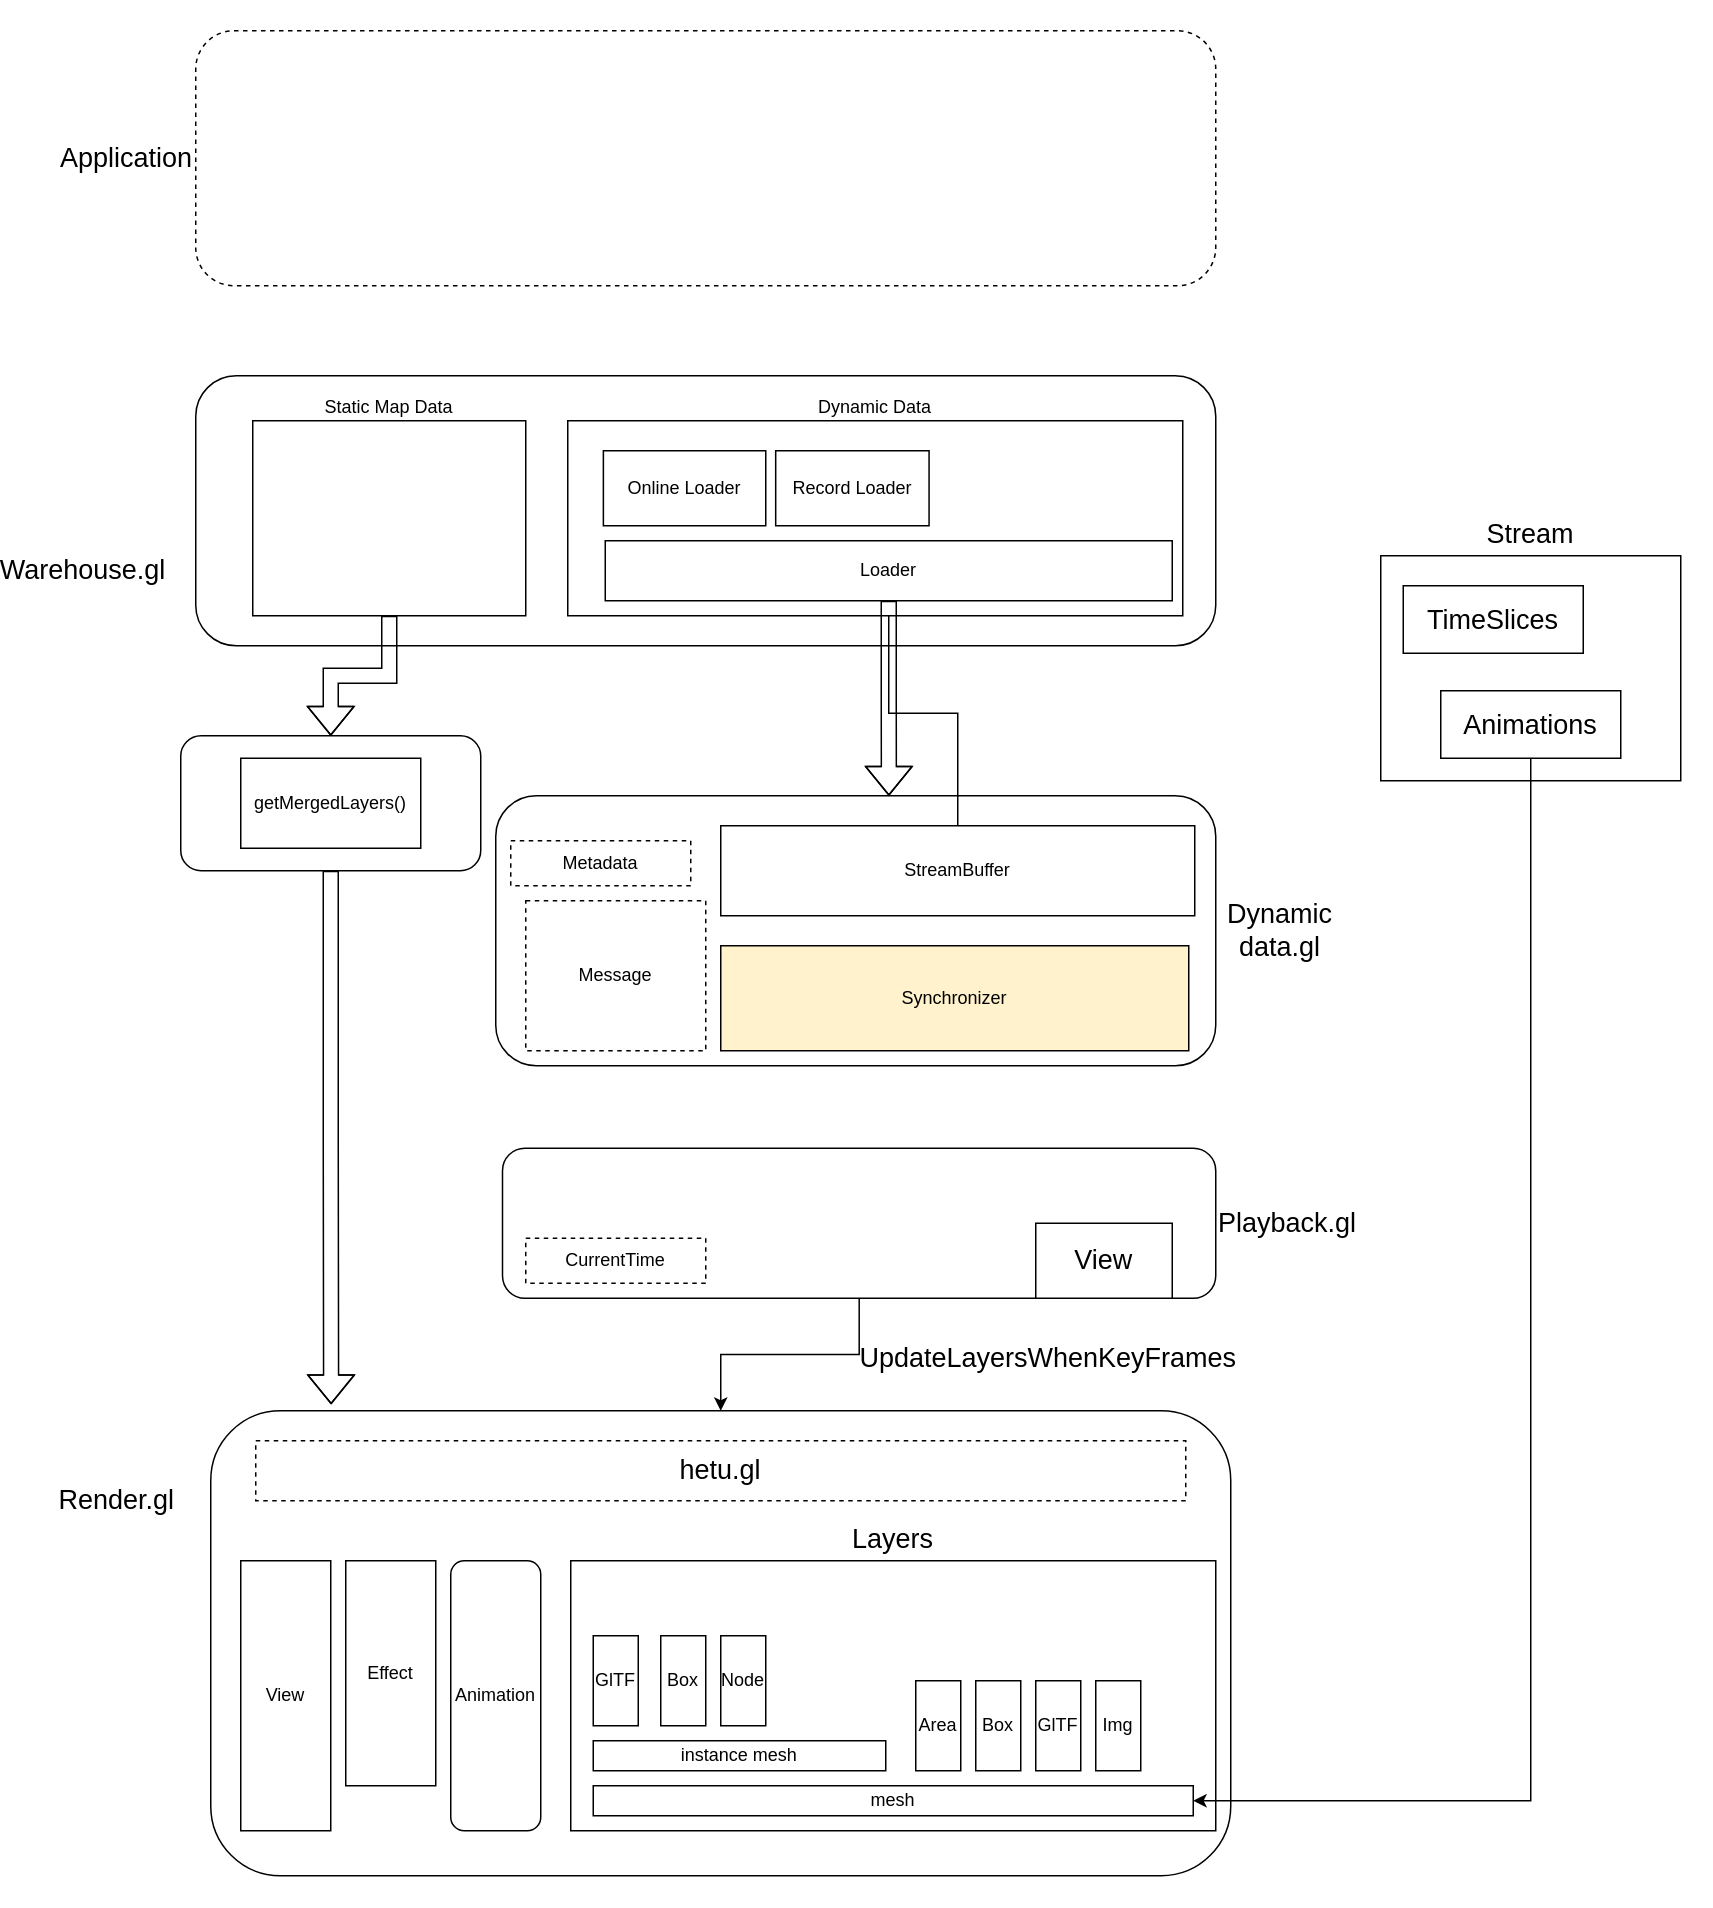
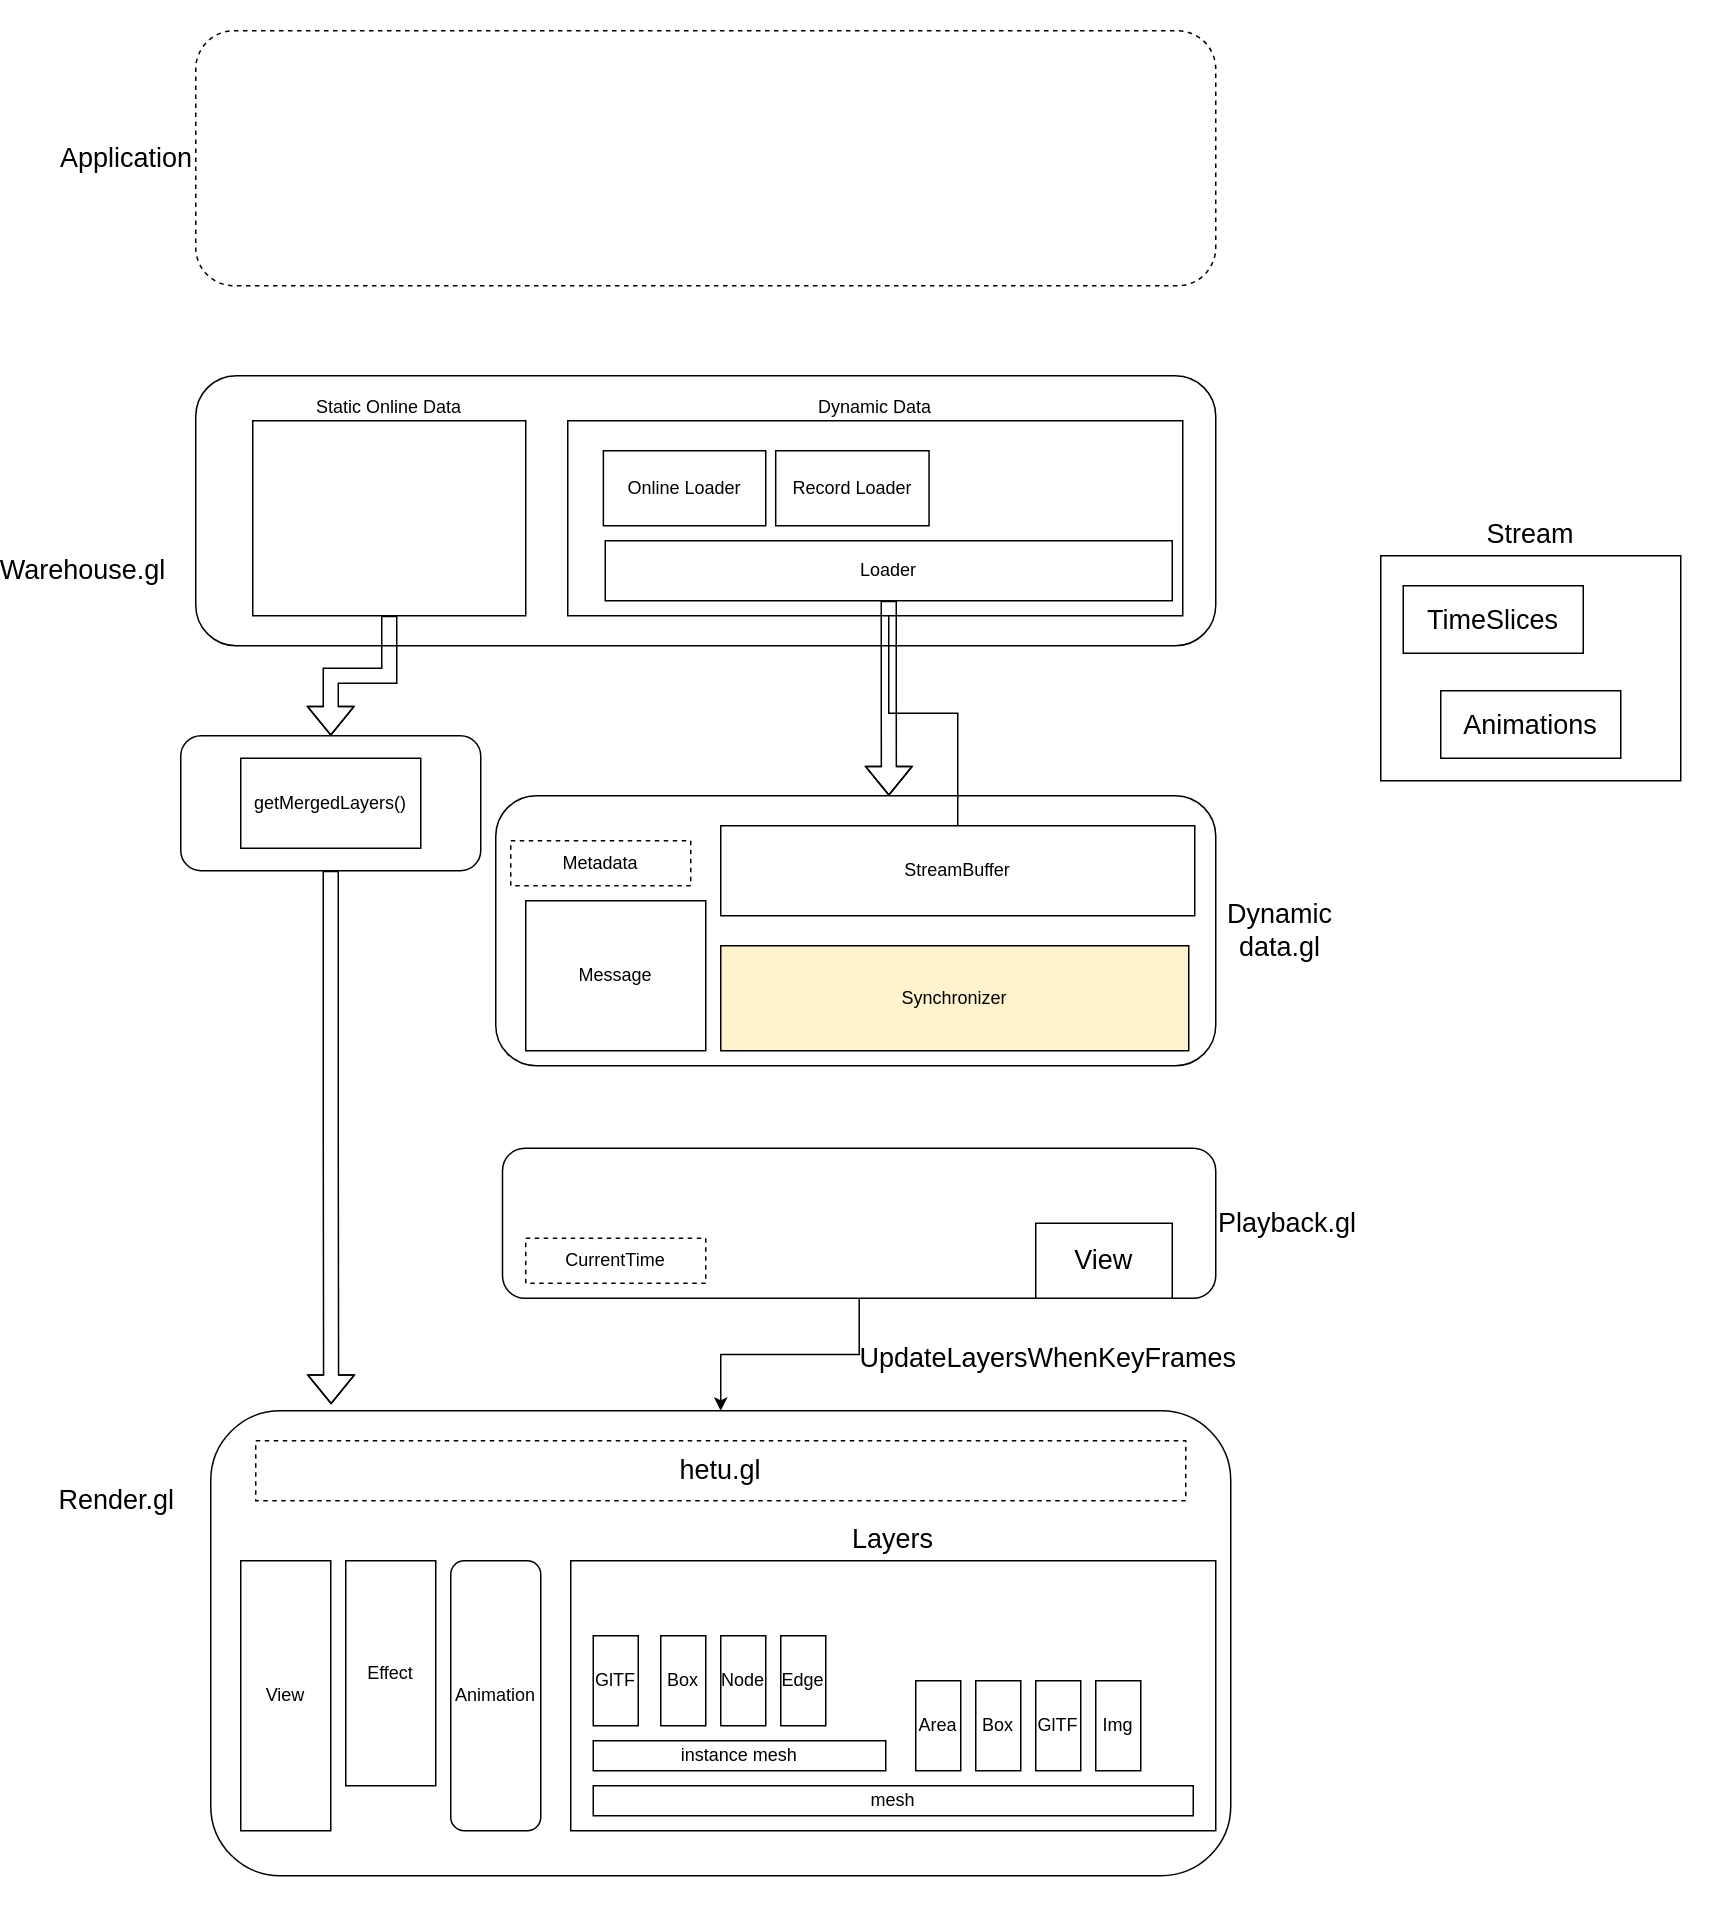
- <mxCell id="28" value="Static Map Data" style="rounded=0;whiteSpace=wrap;html=1;fillColor=#ffffff;fontSize=12;labelPosition=center;verticalLabelPosition=top;align=center;verticalAlign=bottom;" vertex="1" parent="1"><mxGeometry x="153" y="280" width="182" height="130" as="geometry" /></mxCell>
+ <mxCell id="28" value="Static Online Data" style="rounded=0;whiteSpace=wrap;html=1;fillColor=#ffffff;fontSize=12;labelPosition=center;verticalLabelPosition=top;align=center;verticalAlign=bottom;" vertex="1" parent="1"><mxGeometry x="153" y="280" width="182" height="130" as="geometry" /></mxCell>
- <mxCell id="37" value="Message" style="rounded=0;whiteSpace=wrap;html=1;dashed=1;fillColor=#ffffff;fontSize=12;labelPosition=center;verticalLabelPosition=middle;align=center;verticalAlign=middle;" vertex="1" parent="1"><mxGeometry x="335" y="600" width="120" height="100" as="geometry" /></mxCell>
+ <mxCell id="37" value="Message" style="rounded=0;whiteSpace=wrap;html=1;dashed=0;fillColor=#ffffff;fontSize=12;labelPosition=center;verticalLabelPosition=middle;align=center;verticalAlign=middle;" vertex="1" parent="1"><mxGeometry x="335" y="600" width="120" height="100" as="geometry" /></mxCell>
- <mxCell id="43" style="edgeStyle=orthogonalEdgeStyle;rounded=0;orthogonalLoop=1;jettySize=auto;html=1;entryX=1;entryY=0.5;entryDx=0;entryDy=0;fontSize=18;" edge="1" parent="1" source="44" target="14"><mxGeometry relative="1" as="geometry"><Array as="points"><mxPoint x="1005" y="1200" /></Array></mxGeometry></mxCell>
+ <mxCell id="18" value="Edge" style="rounded=0;whiteSpace=wrap;html=1;fontSize=12;" vertex="1" parent="1"><mxGeometry x="505" y="1090" width="30" height="60" as="geometry" /></mxCell>
